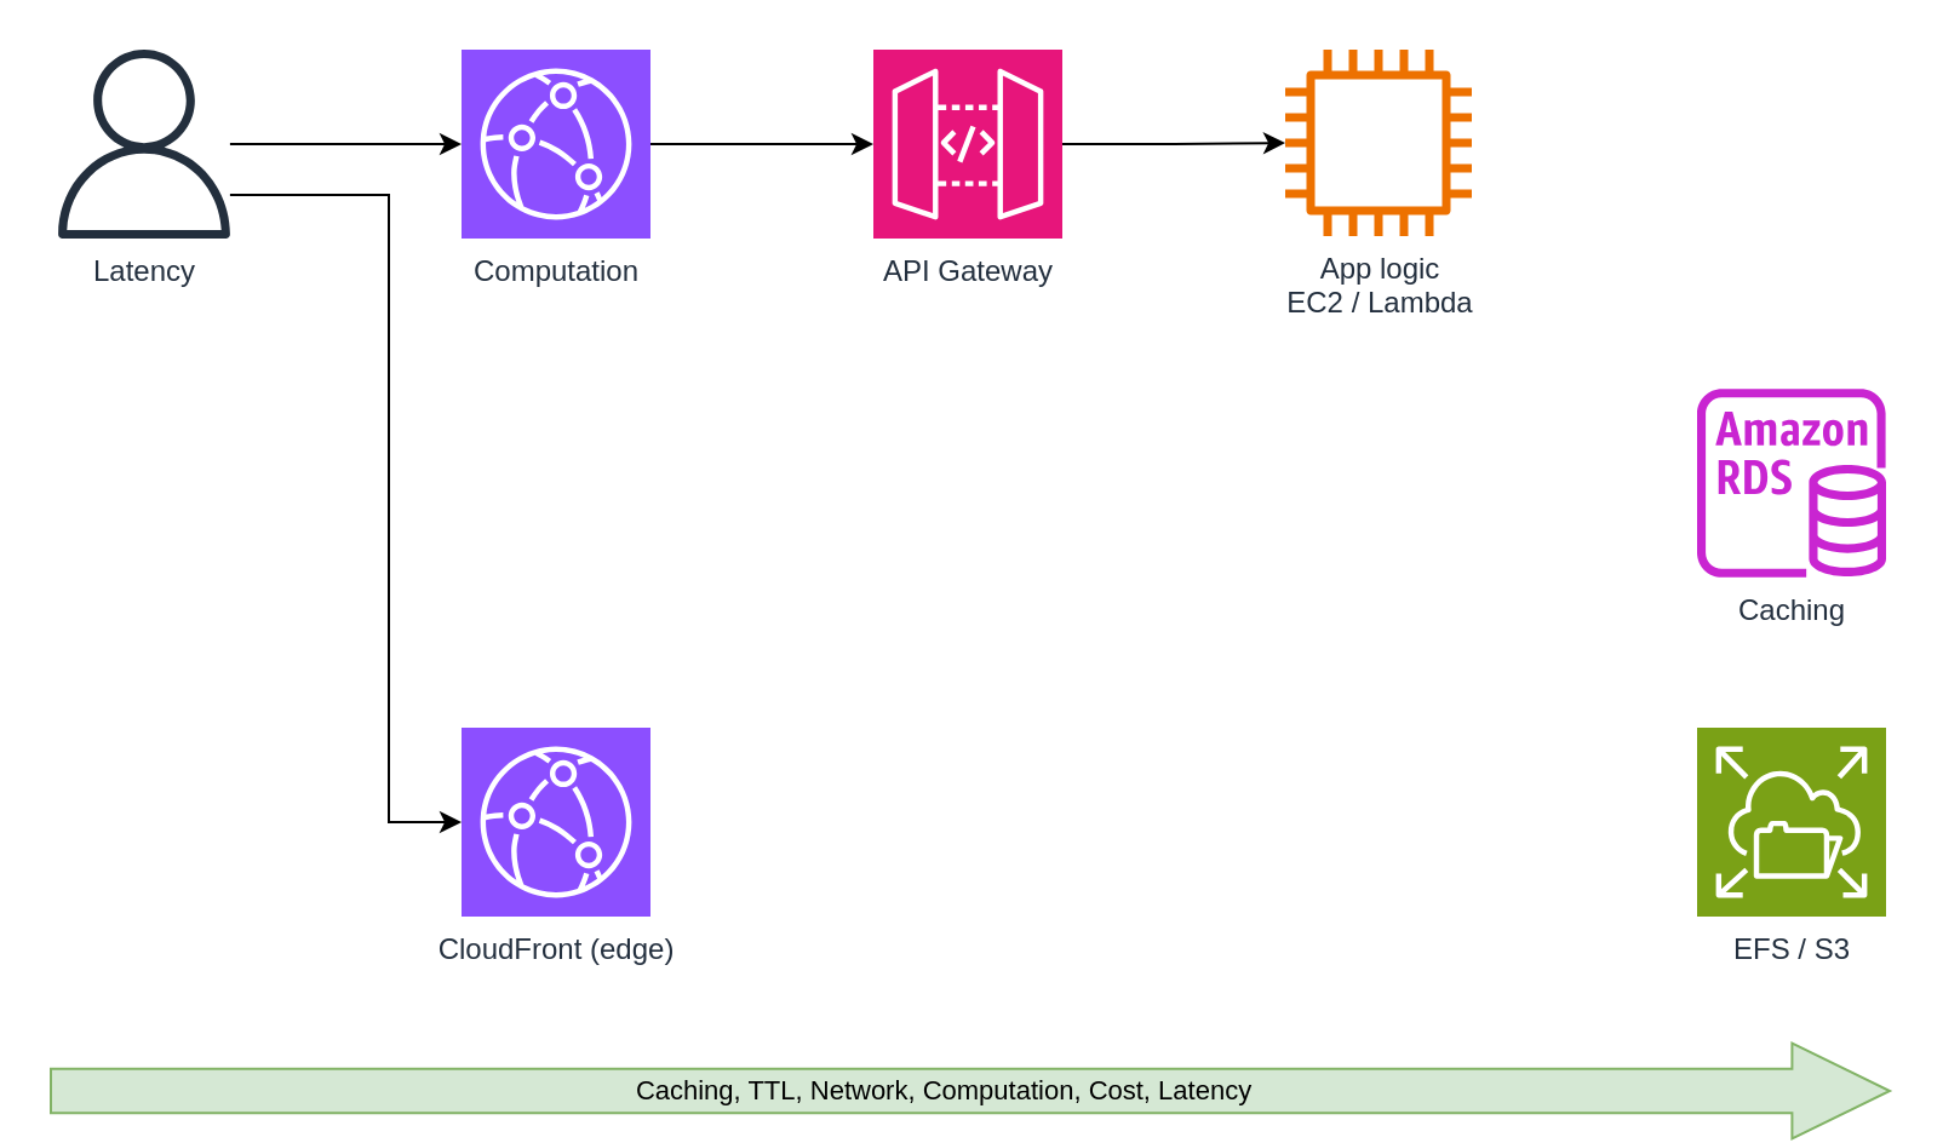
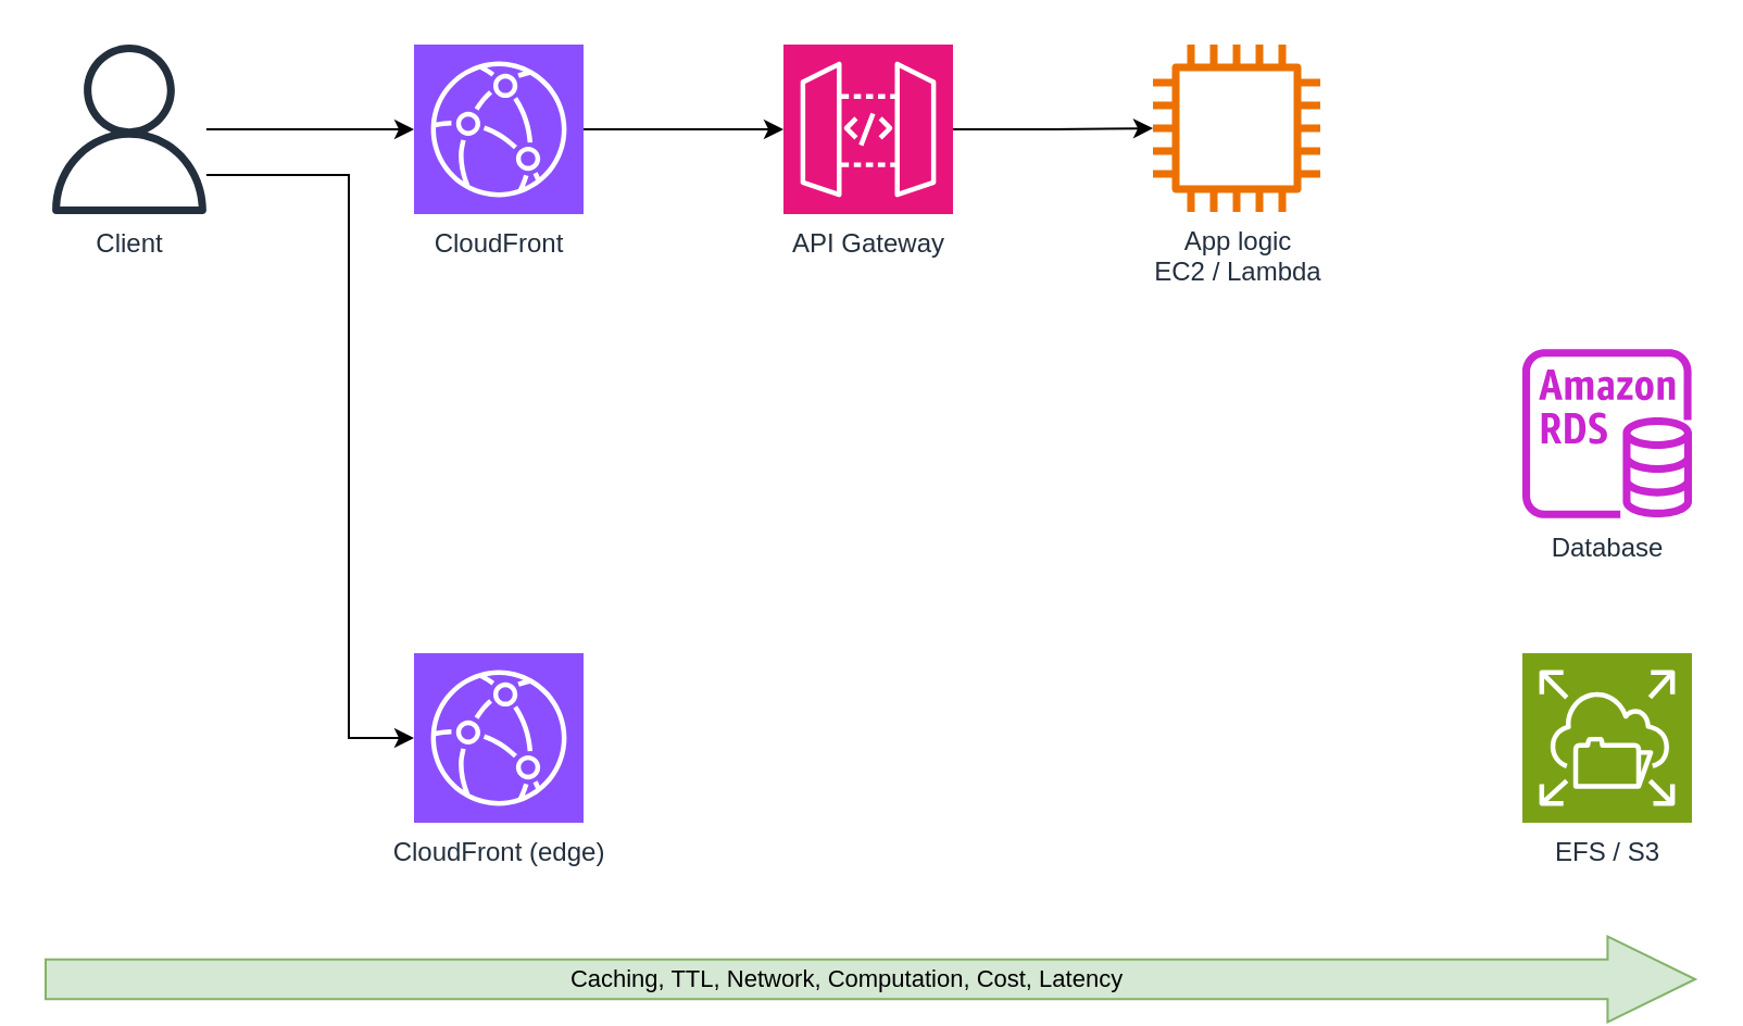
- <mxCell id="3" value="Latency" style="sketch=0;outlineConnect=0;fontColor=#232F3E;gradientColor=none;fillColor=#232F3D;strokeColor=none;dashed=0;verticalLabelPosition=bottom;verticalAlign=top;align=center;html=1;fontSize=12;fontStyle=0;aspect=fixed;pointerEvents=1;shape=mxgraph.aws4.user;" vertex="1" parent="1"><mxGeometry x="20" y="20" width="78" height="78" as="geometry" /></mxCell>
+ <mxCell id="3" value="Client" style="sketch=0;outlineConnect=0;fontColor=#232F3E;gradientColor=none;fillColor=#232F3D;strokeColor=none;dashed=0;verticalLabelPosition=bottom;verticalAlign=top;align=center;html=1;fontSize=12;fontStyle=0;aspect=fixed;pointerEvents=1;shape=mxgraph.aws4.user;" vertex="1" parent="1"><mxGeometry x="20" y="20" width="78" height="78" as="geometry" /></mxCell>
- <mxCell id="5" value="Computation" style="sketch=0;points=[[0,0,0],[0.25,0,0],[0.5,0,0],[0.75,0,0],[1,0,0],[0,1,0],[0.25,1,0],[0.5,1,0],[0.75,1,0],[1,1,0],[0,0.25,0],[0,0.5,0],[0,0.75,0],[1,0.25,0],[1,0.5,0],[1,0.75,0]];outlineConnect=0;fontColor=#232F3E;fillColor=#8C4FFF;strokeColor=#ffffff;dashed=0;verticalLabelPosition=bottom;verticalAlign=top;align=center;html=1;fontSize=12;fontStyle=0;aspect=fixed;shape=mxgraph.aws4.resourceIcon;resIcon=mxgraph.aws4.cloudfront;" vertex="1" parent="1"><mxGeometry x="190" y="20" width="78" height="78" as="geometry" /></mxCell>
+ <mxCell id="5" value="CloudFront" style="sketch=0;points=[[0,0,0],[0.25,0,0],[0.5,0,0],[0.75,0,0],[1,0,0],[0,1,0],[0.25,1,0],[0.5,1,0],[0.75,1,0],[1,1,0],[0,0.25,0],[0,0.5,0],[0,0.75,0],[1,0.25,0],[1,0.5,0],[1,0.75,0]];outlineConnect=0;fontColor=#232F3E;fillColor=#8C4FFF;strokeColor=#ffffff;dashed=0;verticalLabelPosition=bottom;verticalAlign=top;align=center;html=1;fontSize=12;fontStyle=0;aspect=fixed;shape=mxgraph.aws4.resourceIcon;resIcon=mxgraph.aws4.cloudfront;" vertex="1" parent="1"><mxGeometry x="190" y="20" width="78" height="78" as="geometry" /></mxCell>
- <mxCell id="10" value="Caching" style="sketch=0;outlineConnect=0;fontColor=#232F3E;gradientColor=none;fillColor=#C925D1;strokeColor=none;dashed=0;verticalLabelPosition=bottom;verticalAlign=top;align=center;html=1;fontSize=12;fontStyle=0;aspect=fixed;pointerEvents=1;shape=mxgraph.aws4.rds_instance;" vertex="1" parent="1"><mxGeometry x="700" y="160" width="78" height="78" as="geometry" /></mxCell>
+ <mxCell id="10" value="Database" style="sketch=0;outlineConnect=0;fontColor=#232F3E;gradientColor=none;fillColor=#C925D1;strokeColor=none;dashed=0;verticalLabelPosition=bottom;verticalAlign=top;align=center;html=1;fontSize=12;fontStyle=0;aspect=fixed;pointerEvents=1;shape=mxgraph.aws4.rds_instance;" vertex="1" parent="1"><mxGeometry x="700" y="160" width="78" height="78" as="geometry" /></mxCell>
